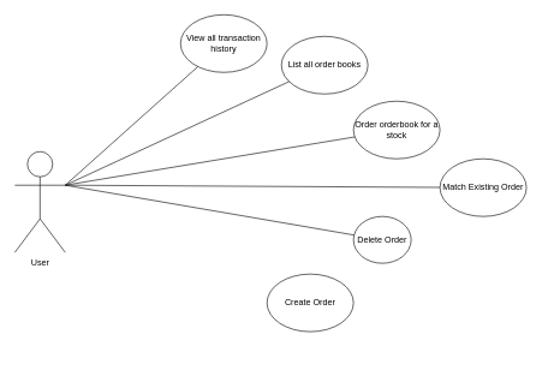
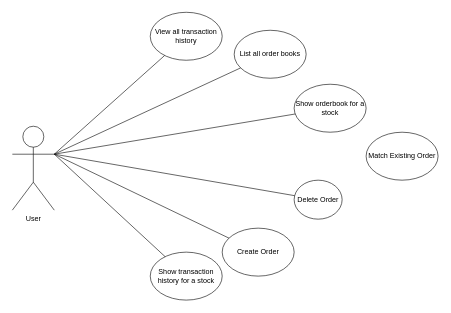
- <mxCell id="6" value="Order orderbook for a stock" style="ellipse;whiteSpace=wrap;html=1;" parent="1" vertex="1"><mxGeometry x="490" y="140" width="120" height="80" as="geometry" /></mxCell>
+ <mxCell id="6" value="Show orderbook for a stock" style="ellipse;whiteSpace=wrap;html=1;" parent="1" vertex="1"><mxGeometry x="490" y="140" width="120" height="80" as="geometry" /></mxCell>
- <mxCell id="13" value="" style="endArrow=none;html=1;exitX=1;exitY=0.333;exitDx=0;exitDy=0;exitPerimeter=0;" parent="1" source="2" target="3" edge="1"><mxGeometry width="50" height="50" relative="1" as="geometry"><mxPoint x="300" y="470" as="sourcePoint" /><mxPoint x="350" y="420" as="targetPoint" /></mxGeometry></mxCell>
+ <mxCell id="13" value="" style="endArrow=none;html=1;exitX=1;exitY=0.333;exitDx=0;exitDy=0;exitPerimeter=0;" parent="1" source="2" target="15" edge="1"><mxGeometry width="50" height="50" relative="1" as="geometry"><mxPoint x="300" y="470" as="sourcePoint" /><mxPoint x="350" y="420" as="targetPoint" /></mxGeometry></mxCell>
+ <mxCell id="11" value="" style="endArrow=none;html=1;entryX=1;entryY=0.333;entryDx=0;entryDy=0;entryPerimeter=0;" parent="1" source="7" target="2" edge="1"><mxGeometry width="50" height="50" relative="1" as="geometry"><mxPoint x="300" y="470" as="sourcePoint" /><mxPoint x="350" y="420" as="targetPoint" /></mxGeometry></mxCell>
+ <mxCell id="7" value="Show transaction history for a stock" style="ellipse;whiteSpace=wrap;html=1;" parent="1" vertex="1"><mxGeometry x="250" y="420" width="120" height="80" as="geometry" /></mxCell>
